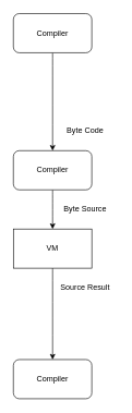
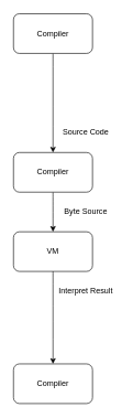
- <mxCell id="4" value="Byte Code" style="text;html=1;strokeColor=none;fillColor=none;align=center;verticalAlign=middle;whiteSpace=wrap;rounded=0;" vertex="1" parent="1"><mxGeometry x="80" y="190" width="100" height="20" as="geometry" /></mxCell>
+ <mxCell id="4" value="Source Code" style="text;html=1;strokeColor=none;fillColor=none;align=center;verticalAlign=middle;whiteSpace=wrap;rounded=0;" vertex="1" parent="1"><mxGeometry x="80" y="190" width="100" height="20" as="geometry" /></mxCell>
- <mxCell id="8" value="VM" style="whiteSpace=wrap;html=1;rounded=0;" vertex="1" parent="1"><mxGeometry x="20" y="350" width="120" height="60" as="geometry" /></mxCell>
+ <mxCell id="8" value="VM" style="rounded=1;whiteSpace=wrap;html=1;" vertex="1" parent="1"><mxGeometry x="20" y="350" width="120" height="60" as="geometry" /></mxCell>
- <mxCell id="11" value="Source Result" style="text;html=1;strokeColor=none;fillColor=none;align=center;verticalAlign=middle;whiteSpace=wrap;rounded=0;" vertex="1" parent="1"><mxGeometry x="80" y="430" width="100" height="20" as="geometry" /></mxCell>
+ <mxCell id="11" value="Interpret Result" style="text;html=1;strokeColor=none;fillColor=none;align=center;verticalAlign=middle;whiteSpace=wrap;rounded=0;" vertex="1" parent="1"><mxGeometry x="80" y="430" width="100" height="20" as="geometry" /></mxCell>
